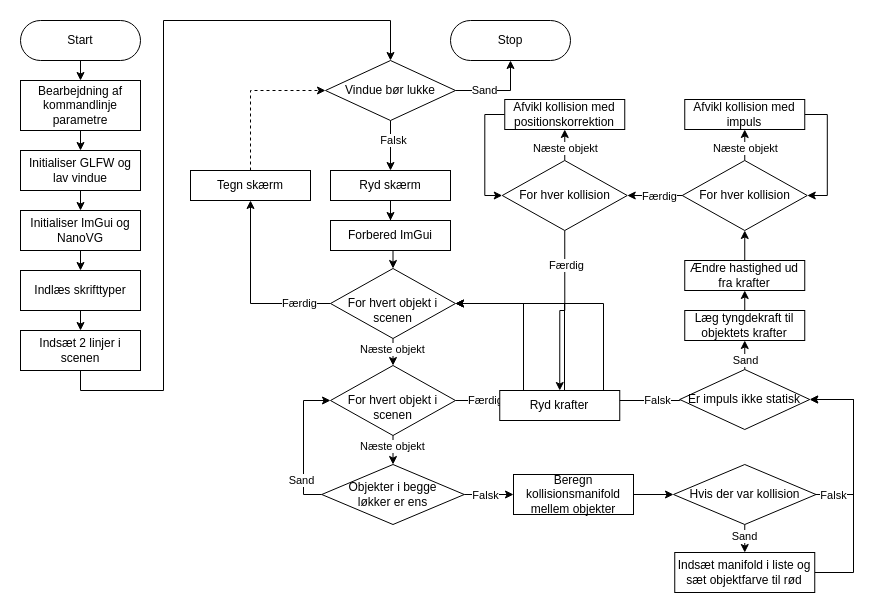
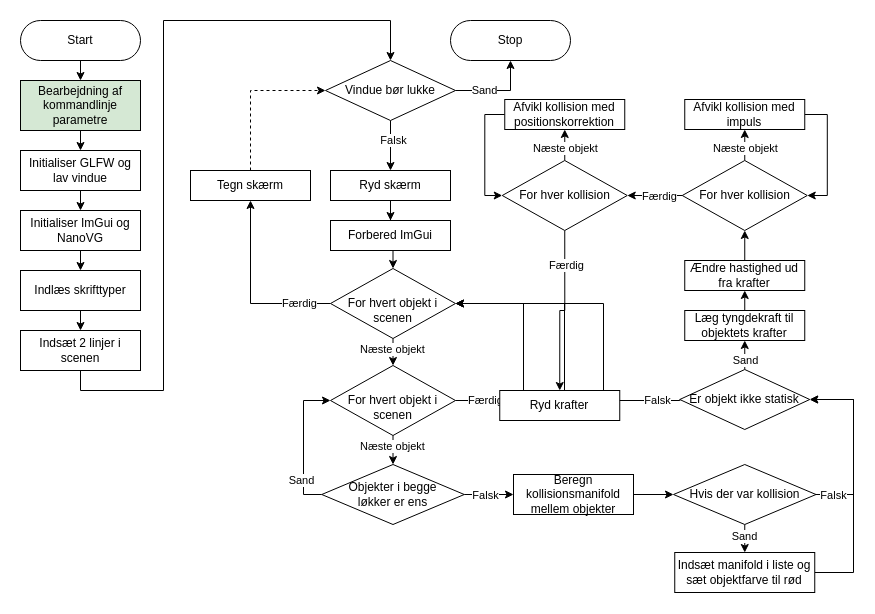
- <mxCell id="5" value="Bearbejdning af kommandlinje parametre" style="rounded=0;whiteSpace=wrap;html=1;" parent="1" vertex="1"><mxGeometry x="20" y="80" width="120" height="50" as="geometry" /></mxCell>
+ <mxCell id="5" value="Bearbejdning af kommandlinje parametre" style="rounded=0;whiteSpace=wrap;html=1;fillColor=#d5e8d4;" parent="1" vertex="1"><mxGeometry x="20" y="80" width="120" height="50" as="geometry" /></mxCell>
- <mxCell id="51" value="Er impuls ikke statisk" style="rhombus;whiteSpace=wrap;html=1;" parent="1" vertex="1"><mxGeometry x="679.25" y="369" width="130" height="60" as="geometry" /></mxCell>
+ <mxCell id="51" value="Er objekt ikke statisk" style="rhombus;whiteSpace=wrap;html=1;" parent="1" vertex="1"><mxGeometry x="679.25" y="369" width="130" height="60" as="geometry" /></mxCell>
